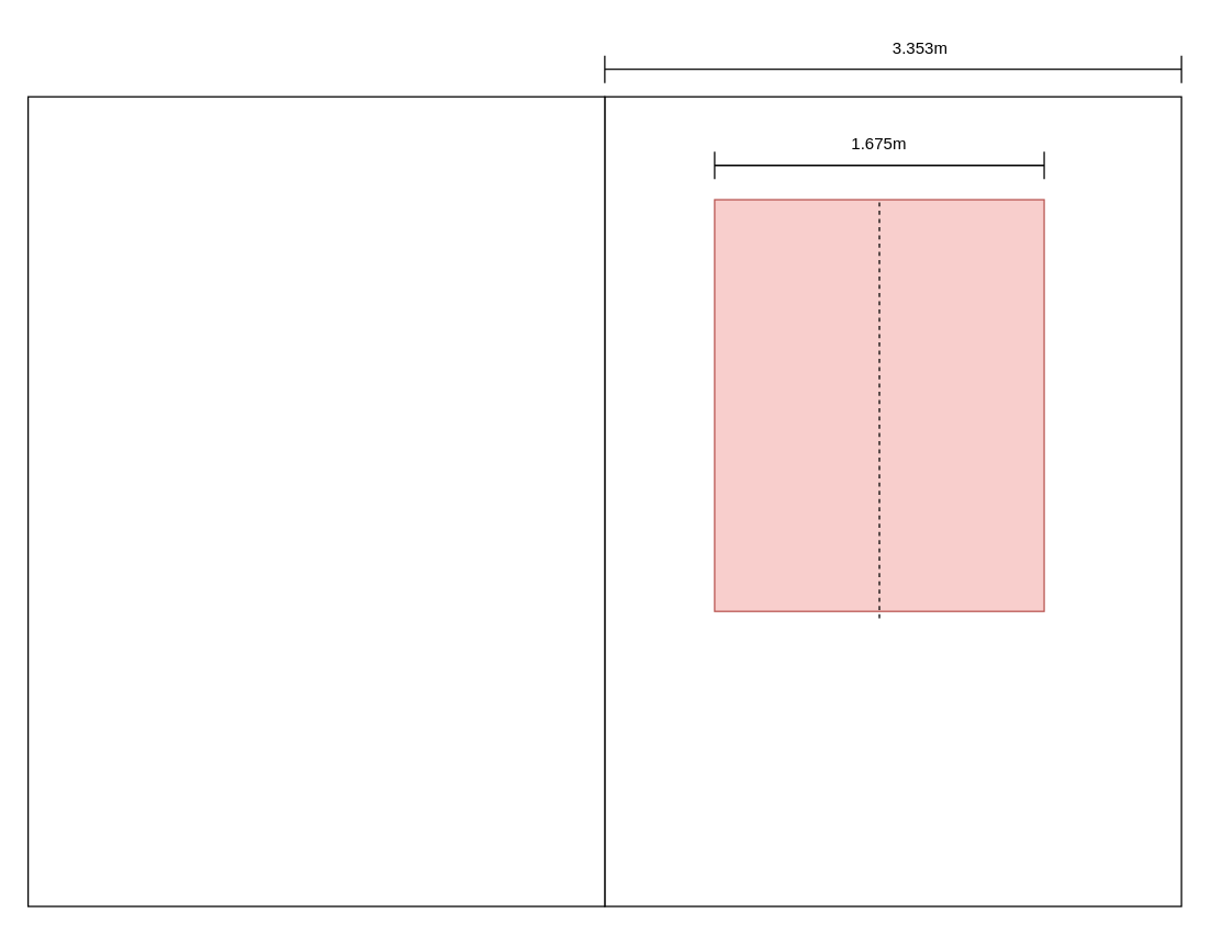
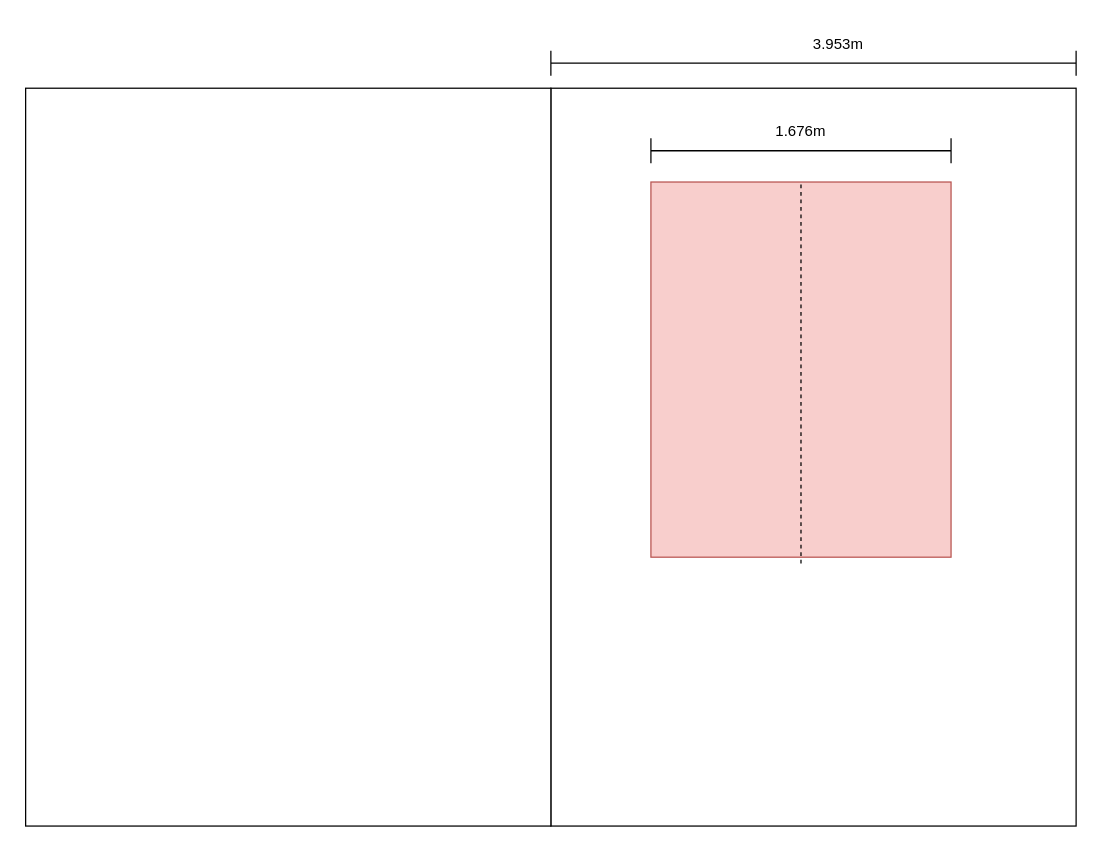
- <mxCell id="4" value="3.353m" style="text;html=1;align=center;verticalAlign=middle;whiteSpace=wrap;rounded=0;" vertex="1" parent="1"><mxGeometry x="640" y="20" width="60" height="30" as="geometry" /></mxCell>
+ <mxCell id="4" value="3.953m" style="text;html=1;align=center;verticalAlign=middle;whiteSpace=wrap;rounded=0;" vertex="1" parent="1"><mxGeometry x="640" y="20" width="60" height="30" as="geometry" /></mxCell>
- <mxCell id="8" value="1.675m" style="text;html=1;align=center;verticalAlign=middle;whiteSpace=wrap;rounded=0;" vertex="1" parent="1"><mxGeometry x="610" y="90" width="60" height="30" as="geometry" /></mxCell>
+ <mxCell id="8" value="1.676m" style="text;html=1;align=center;verticalAlign=middle;whiteSpace=wrap;rounded=0;" vertex="1" parent="1"><mxGeometry x="610" y="90" width="60" height="30" as="geometry" /></mxCell>
